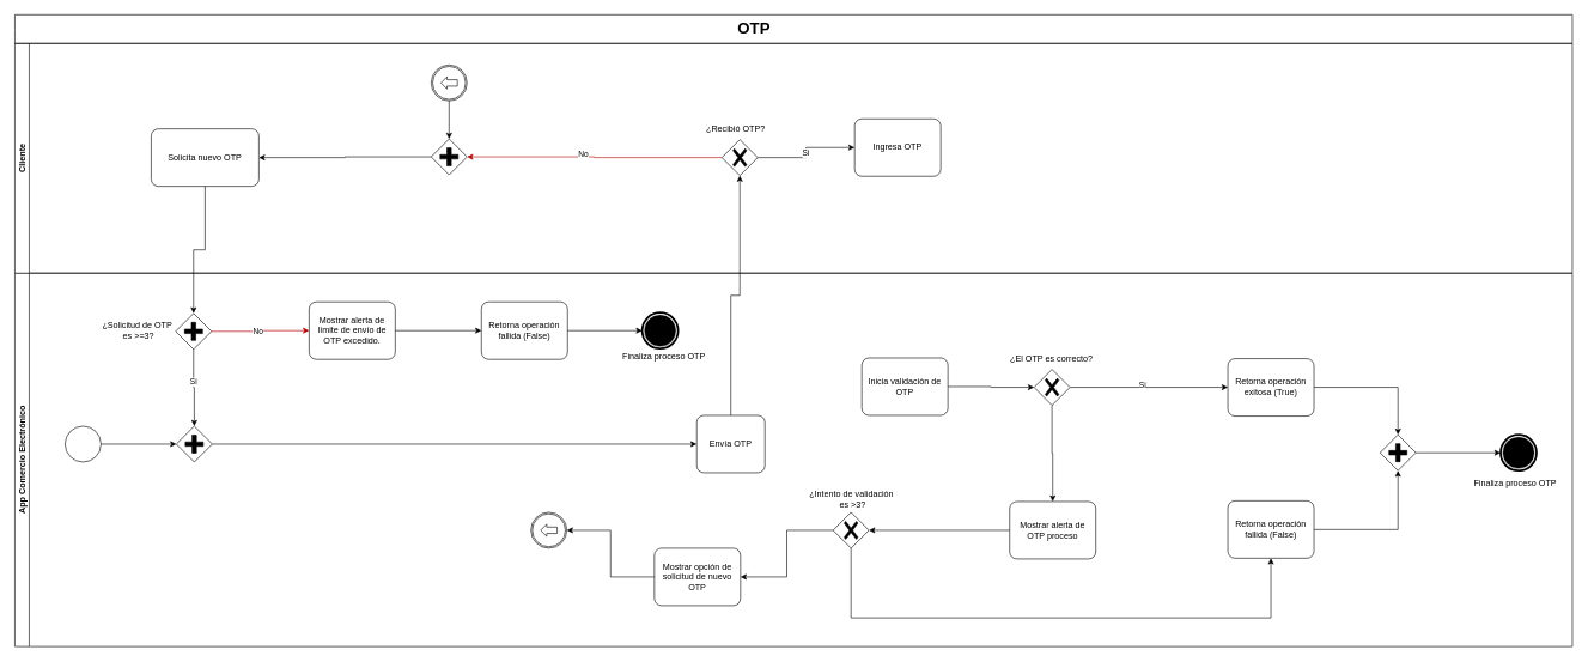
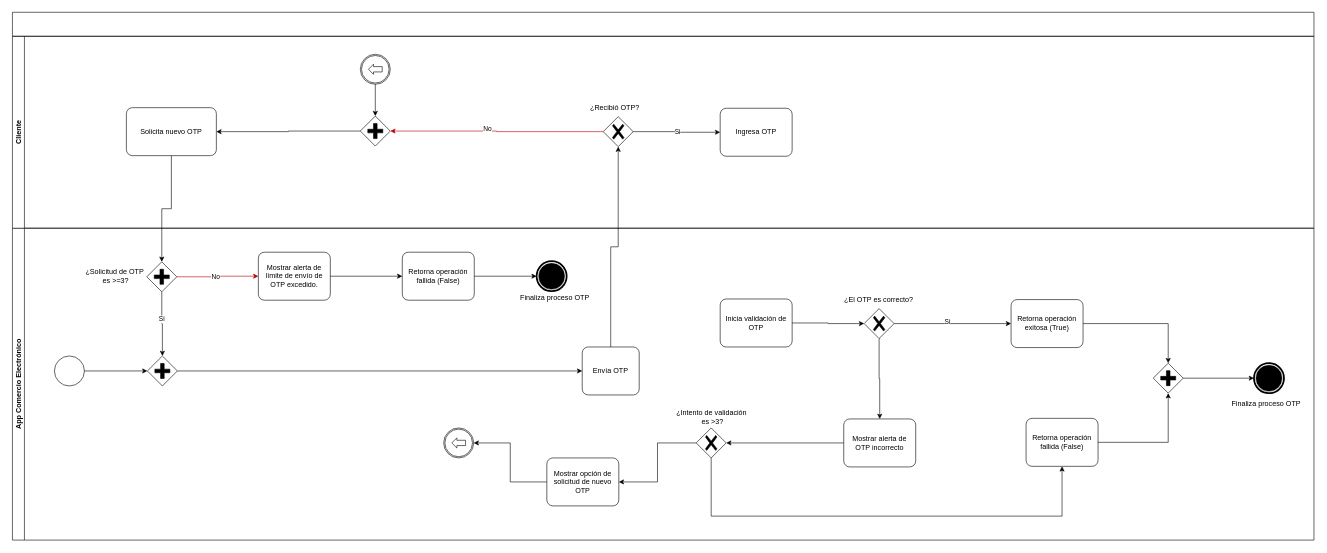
- <mxCell id="60" value="&lt;font style=&quot;font-size: 22px;&quot;&gt;OTP&lt;/font&gt;" style="text;html=1;align=center;verticalAlign=middle;whiteSpace=wrap;rounded=0;fontStyle=1" vertex="1" parent="1"><mxGeometry x="1020" y="25" width="60" height="30" as="geometry" /></mxCell>
- <mxCell id="4" value="Ingresa OTP" style="points=[[0.25,0,0],[0.5,0,0],[0.75,0,0],[1,0.25,0],[1,0.5,0],[1,0.75,0],[0.75,1,0],[0.5,1,0],[0.25,1,0],[0,0.75,0],[0,0.5,0],[0,0.25,0]];shape=mxgraph.bpmn.task;whiteSpace=wrap;rectStyle=rounded;size=10;html=1;container=1;expand=0;collapsible=0;taskMarker=abstract;" vertex="1" parent="1"><mxGeometry x="1190" y="165" width="120" height="80" as="geometry" /></mxCell>
+ <mxCell id="4" value="Ingresa OTP" style="points=[[0.25,0,0],[0.5,0,0],[0.75,0,0],[1,0.25,0],[1,0.5,0],[1,0.75,0],[0.75,1,0],[0.5,1,0],[0.25,1,0],[0,0.75,0],[0,0.5,0],[0,0.25,0]];shape=mxgraph.bpmn.task;whiteSpace=wrap;rectStyle=rounded;size=10;html=1;container=1;expand=0;collapsible=0;taskMarker=abstract;" vertex="1" parent="1"><mxGeometry x="1200" y="180" width="120" height="80" as="geometry" /></mxCell>
- <mxCell id="9" value="Retorna operación exitosa (True)" style="points=[[0.25,0,0],[0.5,0,0],[0.75,0,0],[1,0.25,0],[1,0.5,0],[1,0.75,0],[0.75,1,0],[0.5,1,0],[0.25,1,0],[0,0.75,0],[0,0.5,0],[0,0.25,0]];shape=mxgraph.bpmn.task;whiteSpace=wrap;rectStyle=rounded;size=10;html=1;container=1;expand=0;collapsible=0;taskMarker=abstract;" vertex="1" parent="1"><mxGeometry x="1710" y="499" width="120" height="80" as="geometry" /></mxCell>
+ <mxCell id="9" value="Retorna operación exitosa (True)" style="points=[[0.25,0,0],[0.5,0,0],[0.75,0,0],[1,0.25,0],[1,0.5,0],[1,0.75,0],[0.75,1,0],[0.5,1,0],[0.25,1,0],[0,0.75,0],[0,0.5,0],[0,0.25,0]];shape=mxgraph.bpmn.task;whiteSpace=wrap;rectStyle=rounded;size=10;html=1;container=1;expand=0;collapsible=0;taskMarker=abstract;" vertex="1" parent="1"><mxGeometry x="1685" y="499" width="120" height="80" as="geometry" /></mxCell>
- <mxCell id="54" value="Mostrar alerta de OTP proceso" style="points=[[0.25,0,0],[0.5,0,0],[0.75,0,0],[1,0.25,0],[1,0.5,0],[1,0.75,0],[0.75,1,0],[0.5,1,0],[0.25,1,0],[0,0.75,0],[0,0.5,0],[0,0.25,0]];shape=mxgraph.bpmn.task;whiteSpace=wrap;rectStyle=rounded;size=10;html=1;container=1;expand=0;collapsible=0;taskMarker=abstract;" vertex="1" parent="1"><mxGeometry x="1406" y="698" width="120" height="80" as="geometry" /></mxCell>
+ <mxCell id="54" value="Mostrar alerta de OTP incorrecto" style="points=[[0.25,0,0],[0.5,0,0],[0.75,0,0],[1,0.25,0],[1,0.5,0],[1,0.75,0],[0.75,1,0],[0.5,1,0],[0.25,1,0],[0,0.75,0],[0,0.5,0],[0,0.25,0]];shape=mxgraph.bpmn.task;whiteSpace=wrap;rectStyle=rounded;size=10;html=1;container=1;expand=0;collapsible=0;taskMarker=abstract;" vertex="1" parent="1"><mxGeometry x="1406" y="698" width="120" height="80" as="geometry" /></mxCell>
